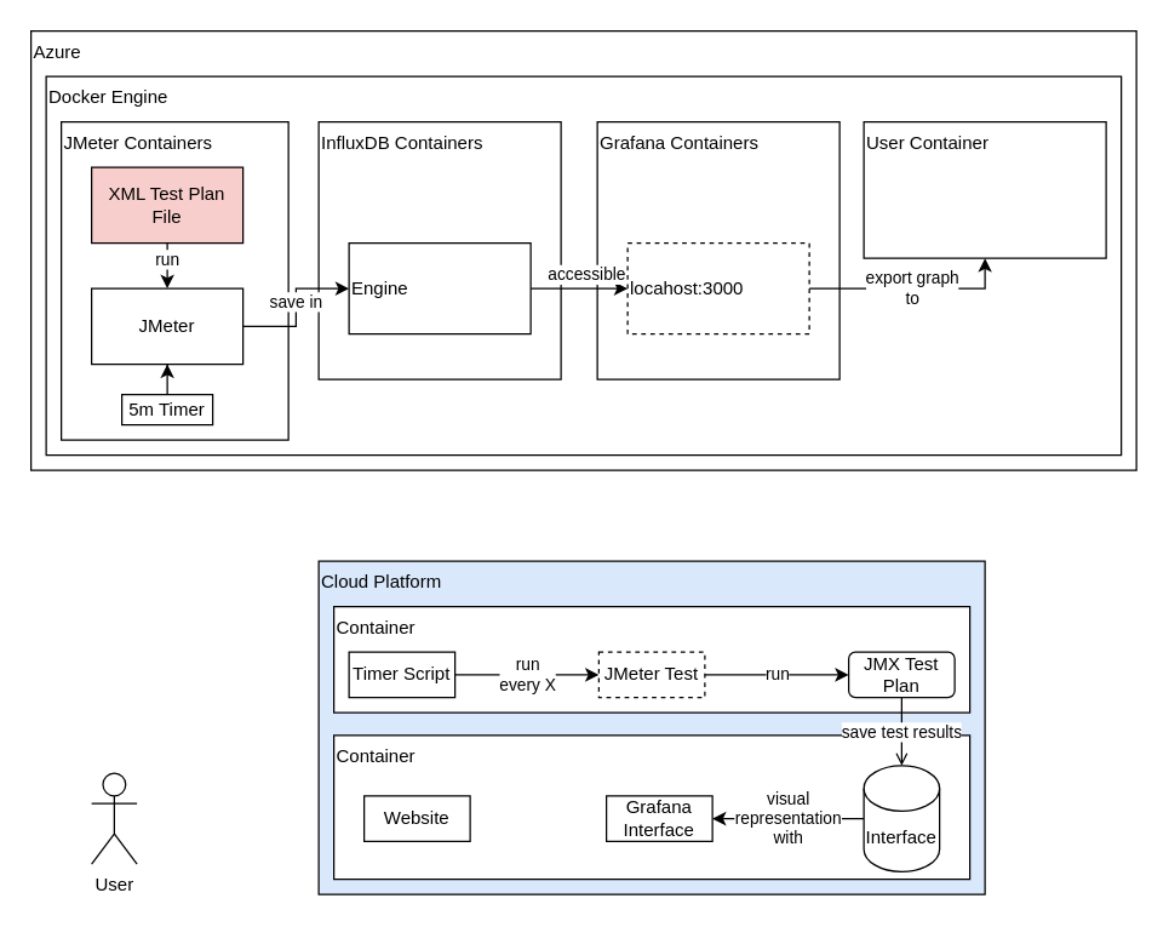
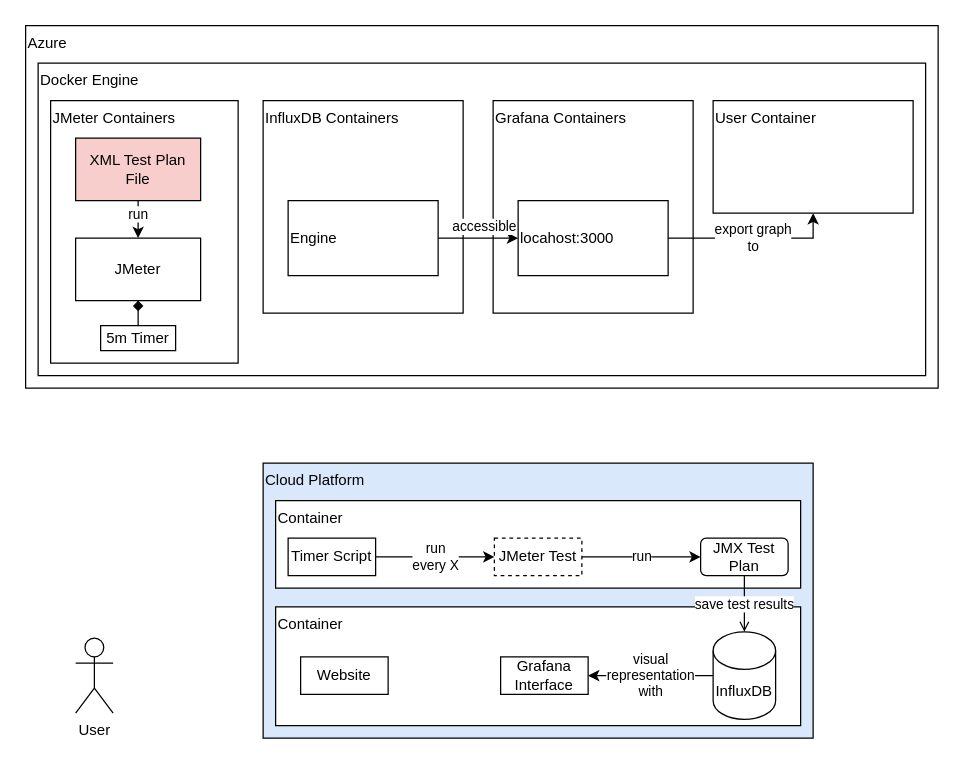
- <mxCell id="17" value="locahost:3000" style="rounded=0;whiteSpace=wrap;html=1;align=left;dashed=1;" parent="1" vertex="1"><mxGeometry x="414" y="160" width="120" height="60" as="geometry" /></mxCell>
+ <mxCell id="17" value="locahost:3000" style="rounded=0;whiteSpace=wrap;html=1;align=left;" parent="1" vertex="1"><mxGeometry x="414" y="160" width="120" height="60" as="geometry" /></mxCell>
- <mxCell id="9" value="save in" style="edgeStyle=orthogonalEdgeStyle;rounded=0;orthogonalLoop=1;jettySize=auto;html=1;entryX=0;entryY=0.5;entryDx=0;entryDy=0;" parent="1" source="10" target="16" edge="1"><mxGeometry x="0.084" relative="1" as="geometry"><mxPoint as="offset" /></mxGeometry></mxCell>
- <mxCell id="20" style="edgeStyle=orthogonalEdgeStyle;rounded=0;orthogonalLoop=1;jettySize=auto;html=1;entryX=0.5;entryY=1;entryDx=0;entryDy=0;" parent="1" source="21" target="10" edge="1"><mxGeometry relative="1" as="geometry" /></mxCell>
+ <mxCell id="20" style="edgeStyle=orthogonalEdgeStyle;rounded=0;orthogonalLoop=1;jettySize=auto;html=1;entryX=0.5;entryY=1;entryDx=0;entryDy=0;endArrow=diamond;" parent="1" source="21" target="10" edge="1"><mxGeometry relative="1" as="geometry" /></mxCell>
- <mxCell id="31" value="Interface" style="shape=cylinder3;whiteSpace=wrap;html=1;boundedLbl=1;backgroundOutline=1;size=15;align=center;" vertex="1" parent="1"><mxGeometry x="570" y="505" width="50" height="70" as="geometry" /></mxCell>
+ <mxCell id="31" value="InfluxDB" style="shape=cylinder3;whiteSpace=wrap;html=1;boundedLbl=1;backgroundOutline=1;size=15;align=center;" vertex="1" parent="1"><mxGeometry x="570" y="505" width="50" height="70" as="geometry" /></mxCell>
